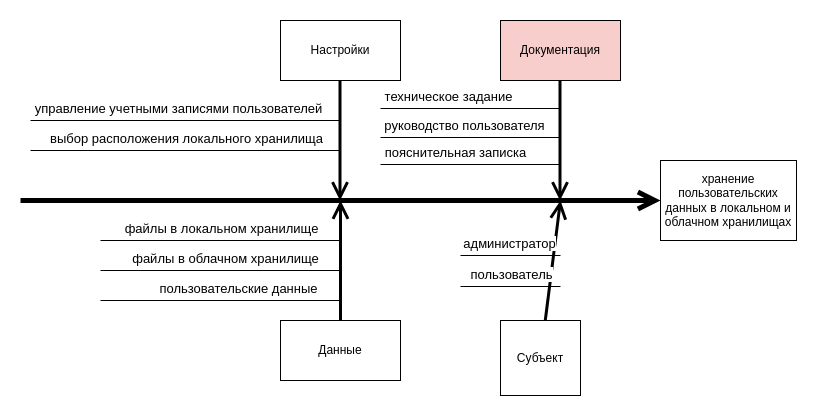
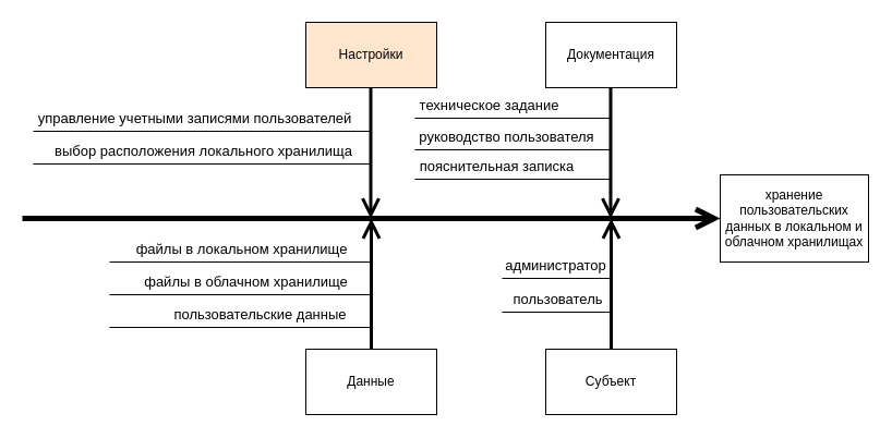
- <mxCell id="2" value="Настройки" style="rounded=0;whiteSpace=wrap;html=1;" parent="1" vertex="1"><mxGeometry x="280" y="20" width="120" height="60" as="geometry" /></mxCell>
+ <mxCell id="2" value="Настройки" style="rounded=0;whiteSpace=wrap;html=1;fillColor=#ffe6cc;" parent="1" vertex="1"><mxGeometry x="280" y="20" width="120" height="60" as="geometry" /></mxCell>
- <mxCell id="3" value="Документация" style="rounded=0;whiteSpace=wrap;html=1;fillColor=#f8cecc;" parent="1" vertex="1"><mxGeometry x="500" y="20" width="120" height="60" as="geometry" /></mxCell>
+ <mxCell id="3" value="Документация" style="rounded=0;whiteSpace=wrap;html=1;" parent="1" vertex="1"><mxGeometry x="500" y="20" width="120" height="60" as="geometry" /></mxCell>
- <mxCell id="7" value="Субъект" style="rounded=0;whiteSpace=wrap;html=1;" parent="1" vertex="1"><mxGeometry x="500" y="320" width="80" height="75" as="geometry" /></mxCell>
+ <mxCell id="7" value="Субъект" style="rounded=0;whiteSpace=wrap;html=1;" parent="1" vertex="1"><mxGeometry x="500" y="320" width="120" height="60" as="geometry" /></mxCell>
